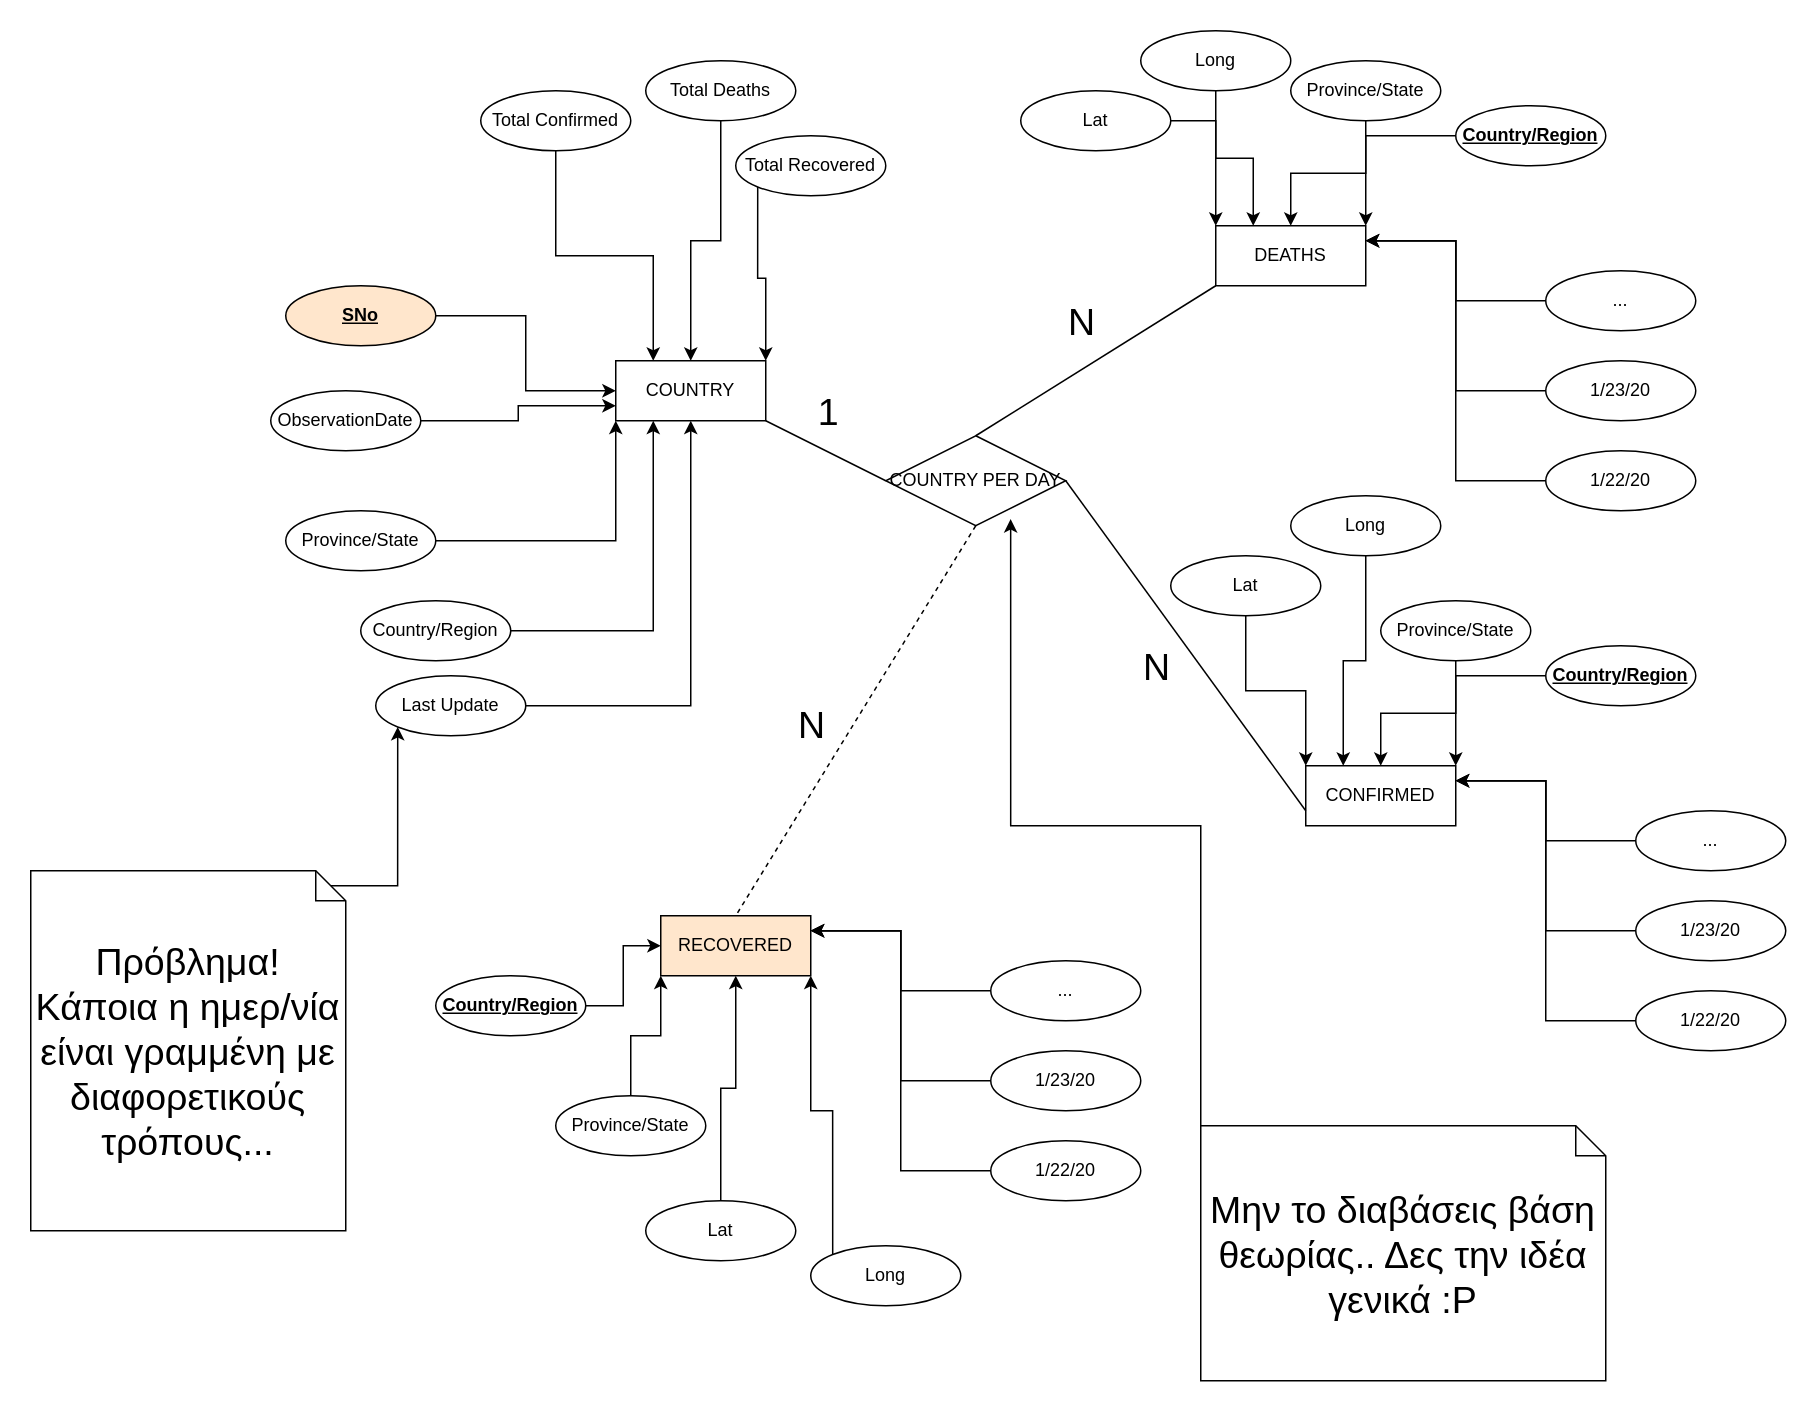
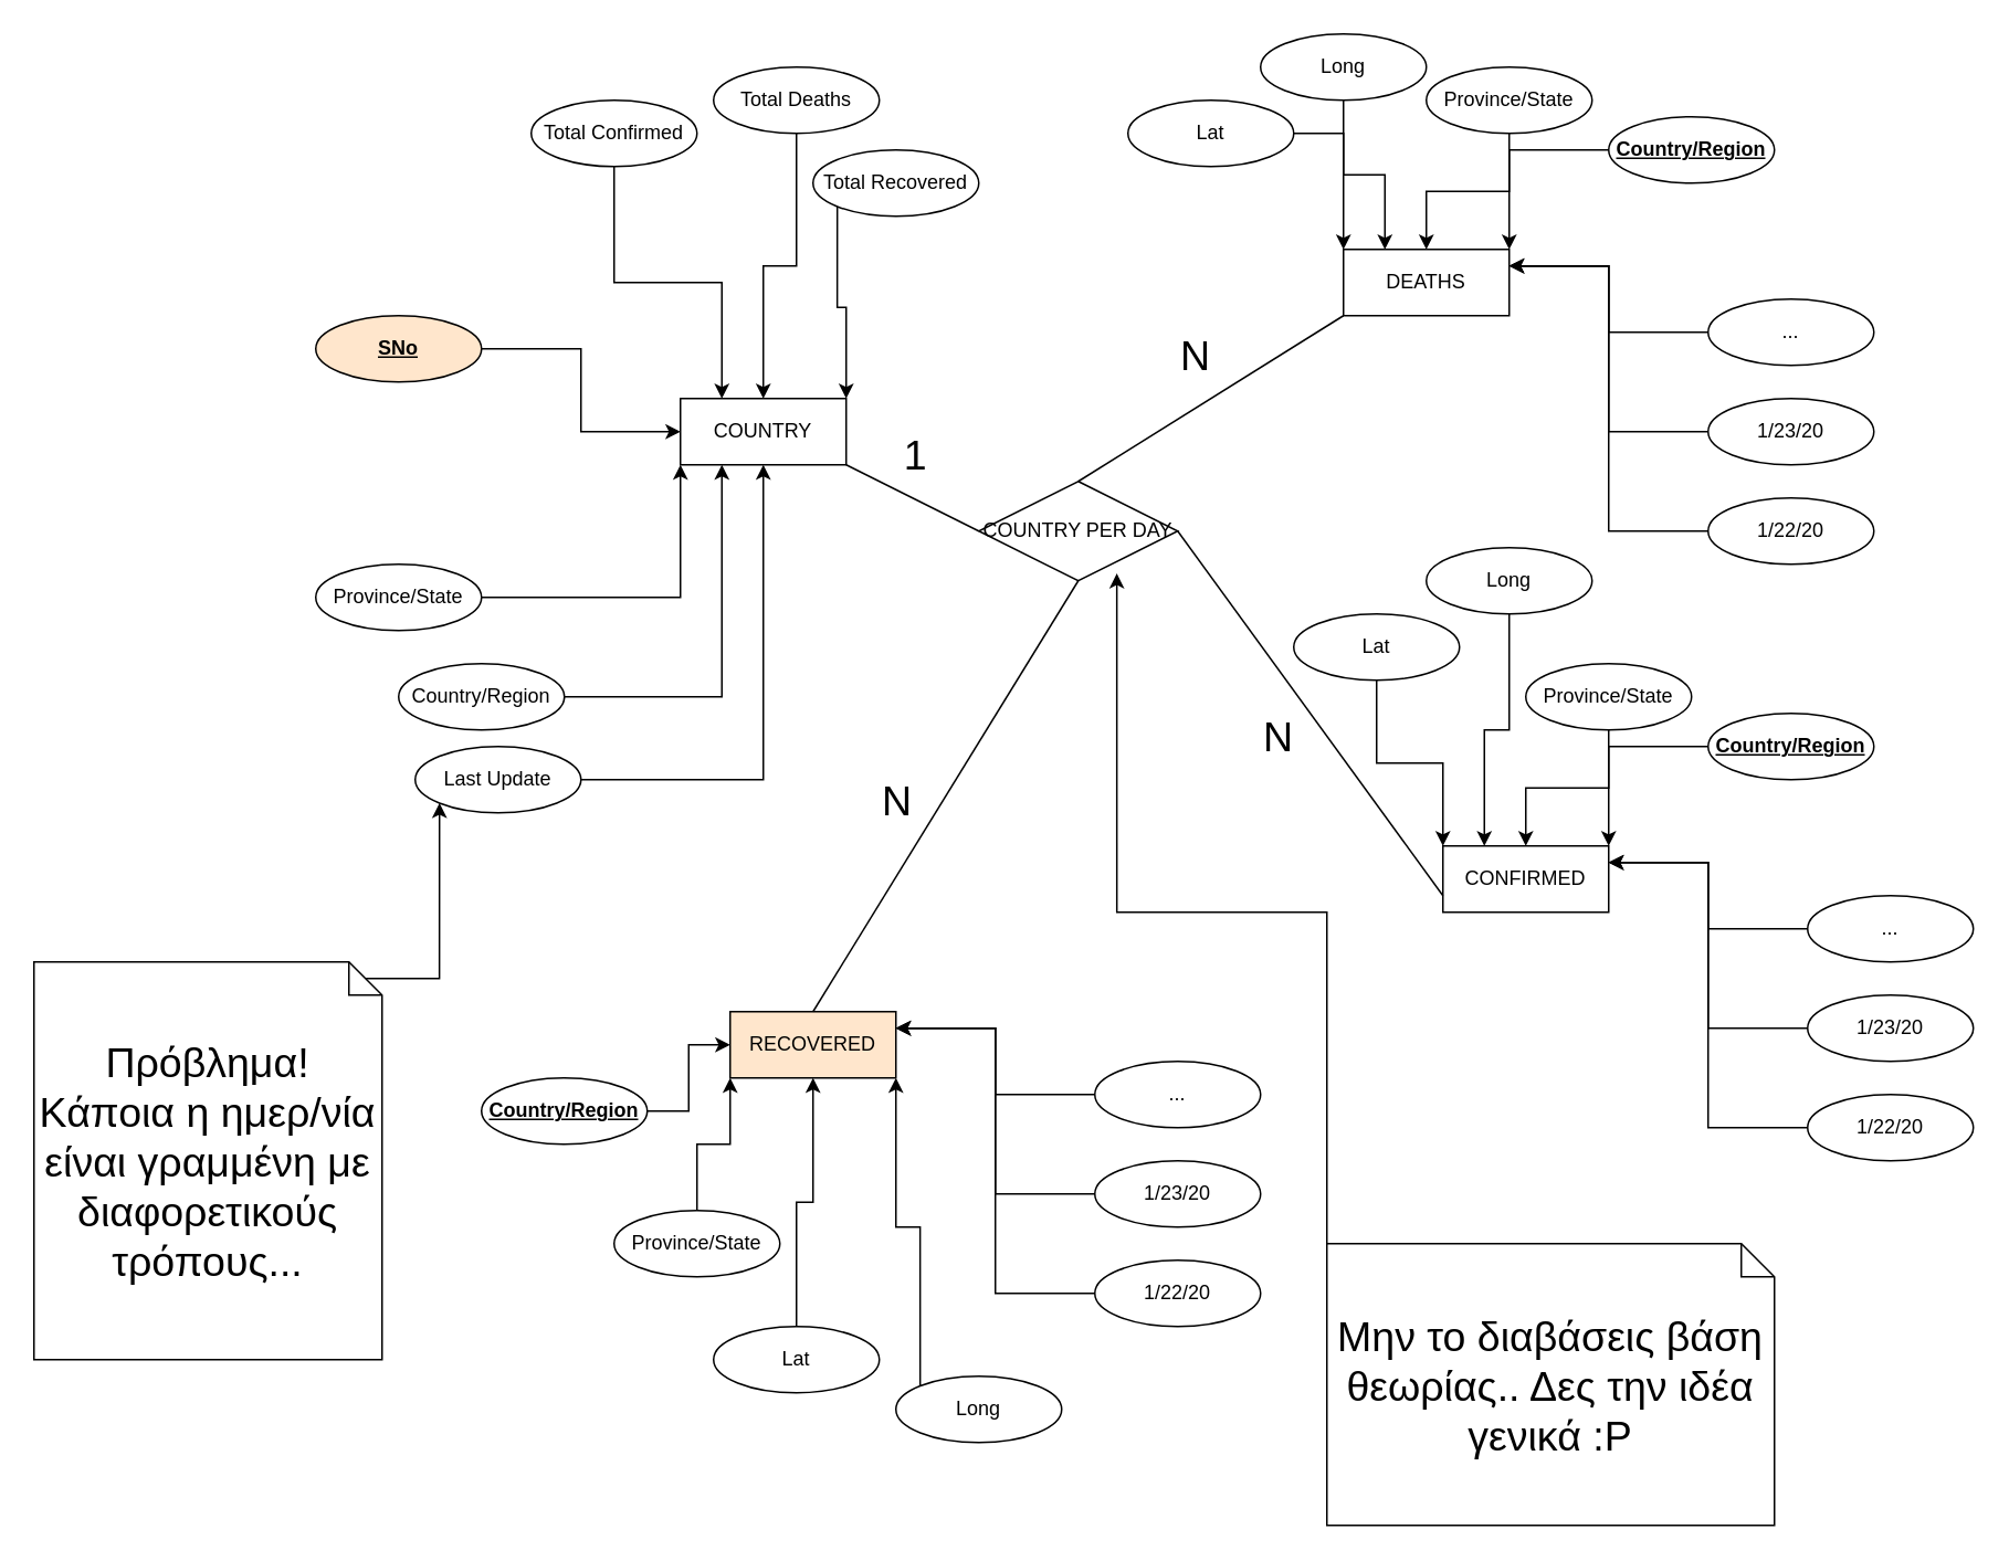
- <mxCell id="3" style="edgeStyle=orthogonalEdgeStyle;rounded=0;orthogonalLoop=1;jettySize=auto;html=1;entryX=0;entryY=0.75;entryDx=0;entryDy=0;" edge="1" parent="1" source="4" target="2"><mxGeometry relative="1" as="geometry" /></mxCell>
- <mxCell id="4" value="ObservationDate" style="ellipse;whiteSpace=wrap;html=1;align=center;" vertex="1" parent="1"><mxGeometry x="180" y="260" width="100" height="40" as="geometry" /></mxCell>
- <mxCell id="67" value="" style="endArrow=none;html=1;rounded=0;fontSize=25;exitX=0.5;exitY=1;exitDx=0;exitDy=0;entryX=0.5;entryY=0;entryDx=0;entryDy=0;dashed=1;" edge="1" parent="1" source="64" target="19"><mxGeometry relative="1" as="geometry"><mxPoint x="530" y="410" as="sourcePoint" /><mxPoint x="690" y="410" as="targetPoint" /></mxGeometry></mxCell>
+ <mxCell id="67" value="" style="endArrow=none;html=1;rounded=0;fontSize=25;exitX=0.5;exitY=1;exitDx=0;exitDy=0;entryX=0.5;entryY=0;entryDx=0;entryDy=0;" edge="1" parent="1" source="64" target="19"><mxGeometry relative="1" as="geometry"><mxPoint x="530" y="410" as="sourcePoint" /><mxPoint x="690" y="410" as="targetPoint" /></mxGeometry></mxCell>
